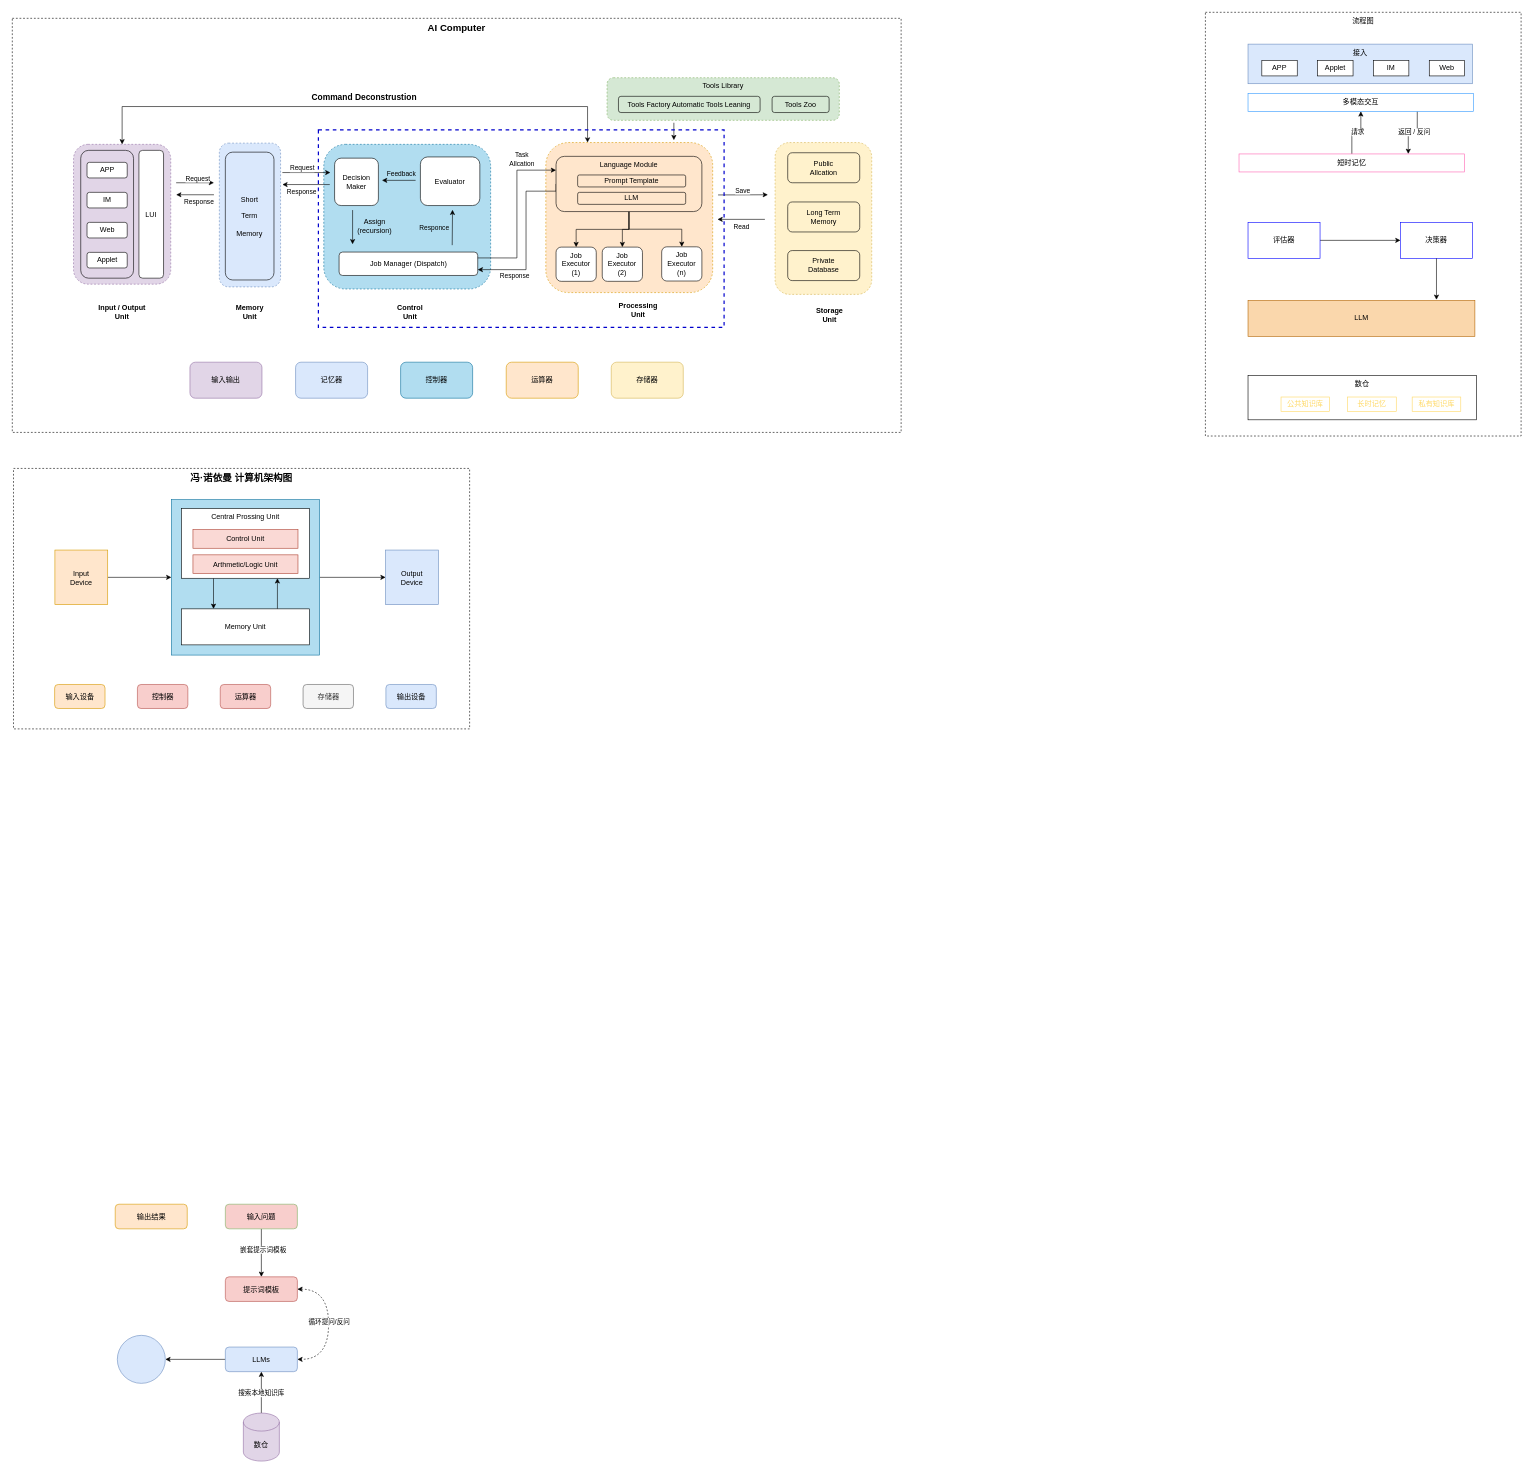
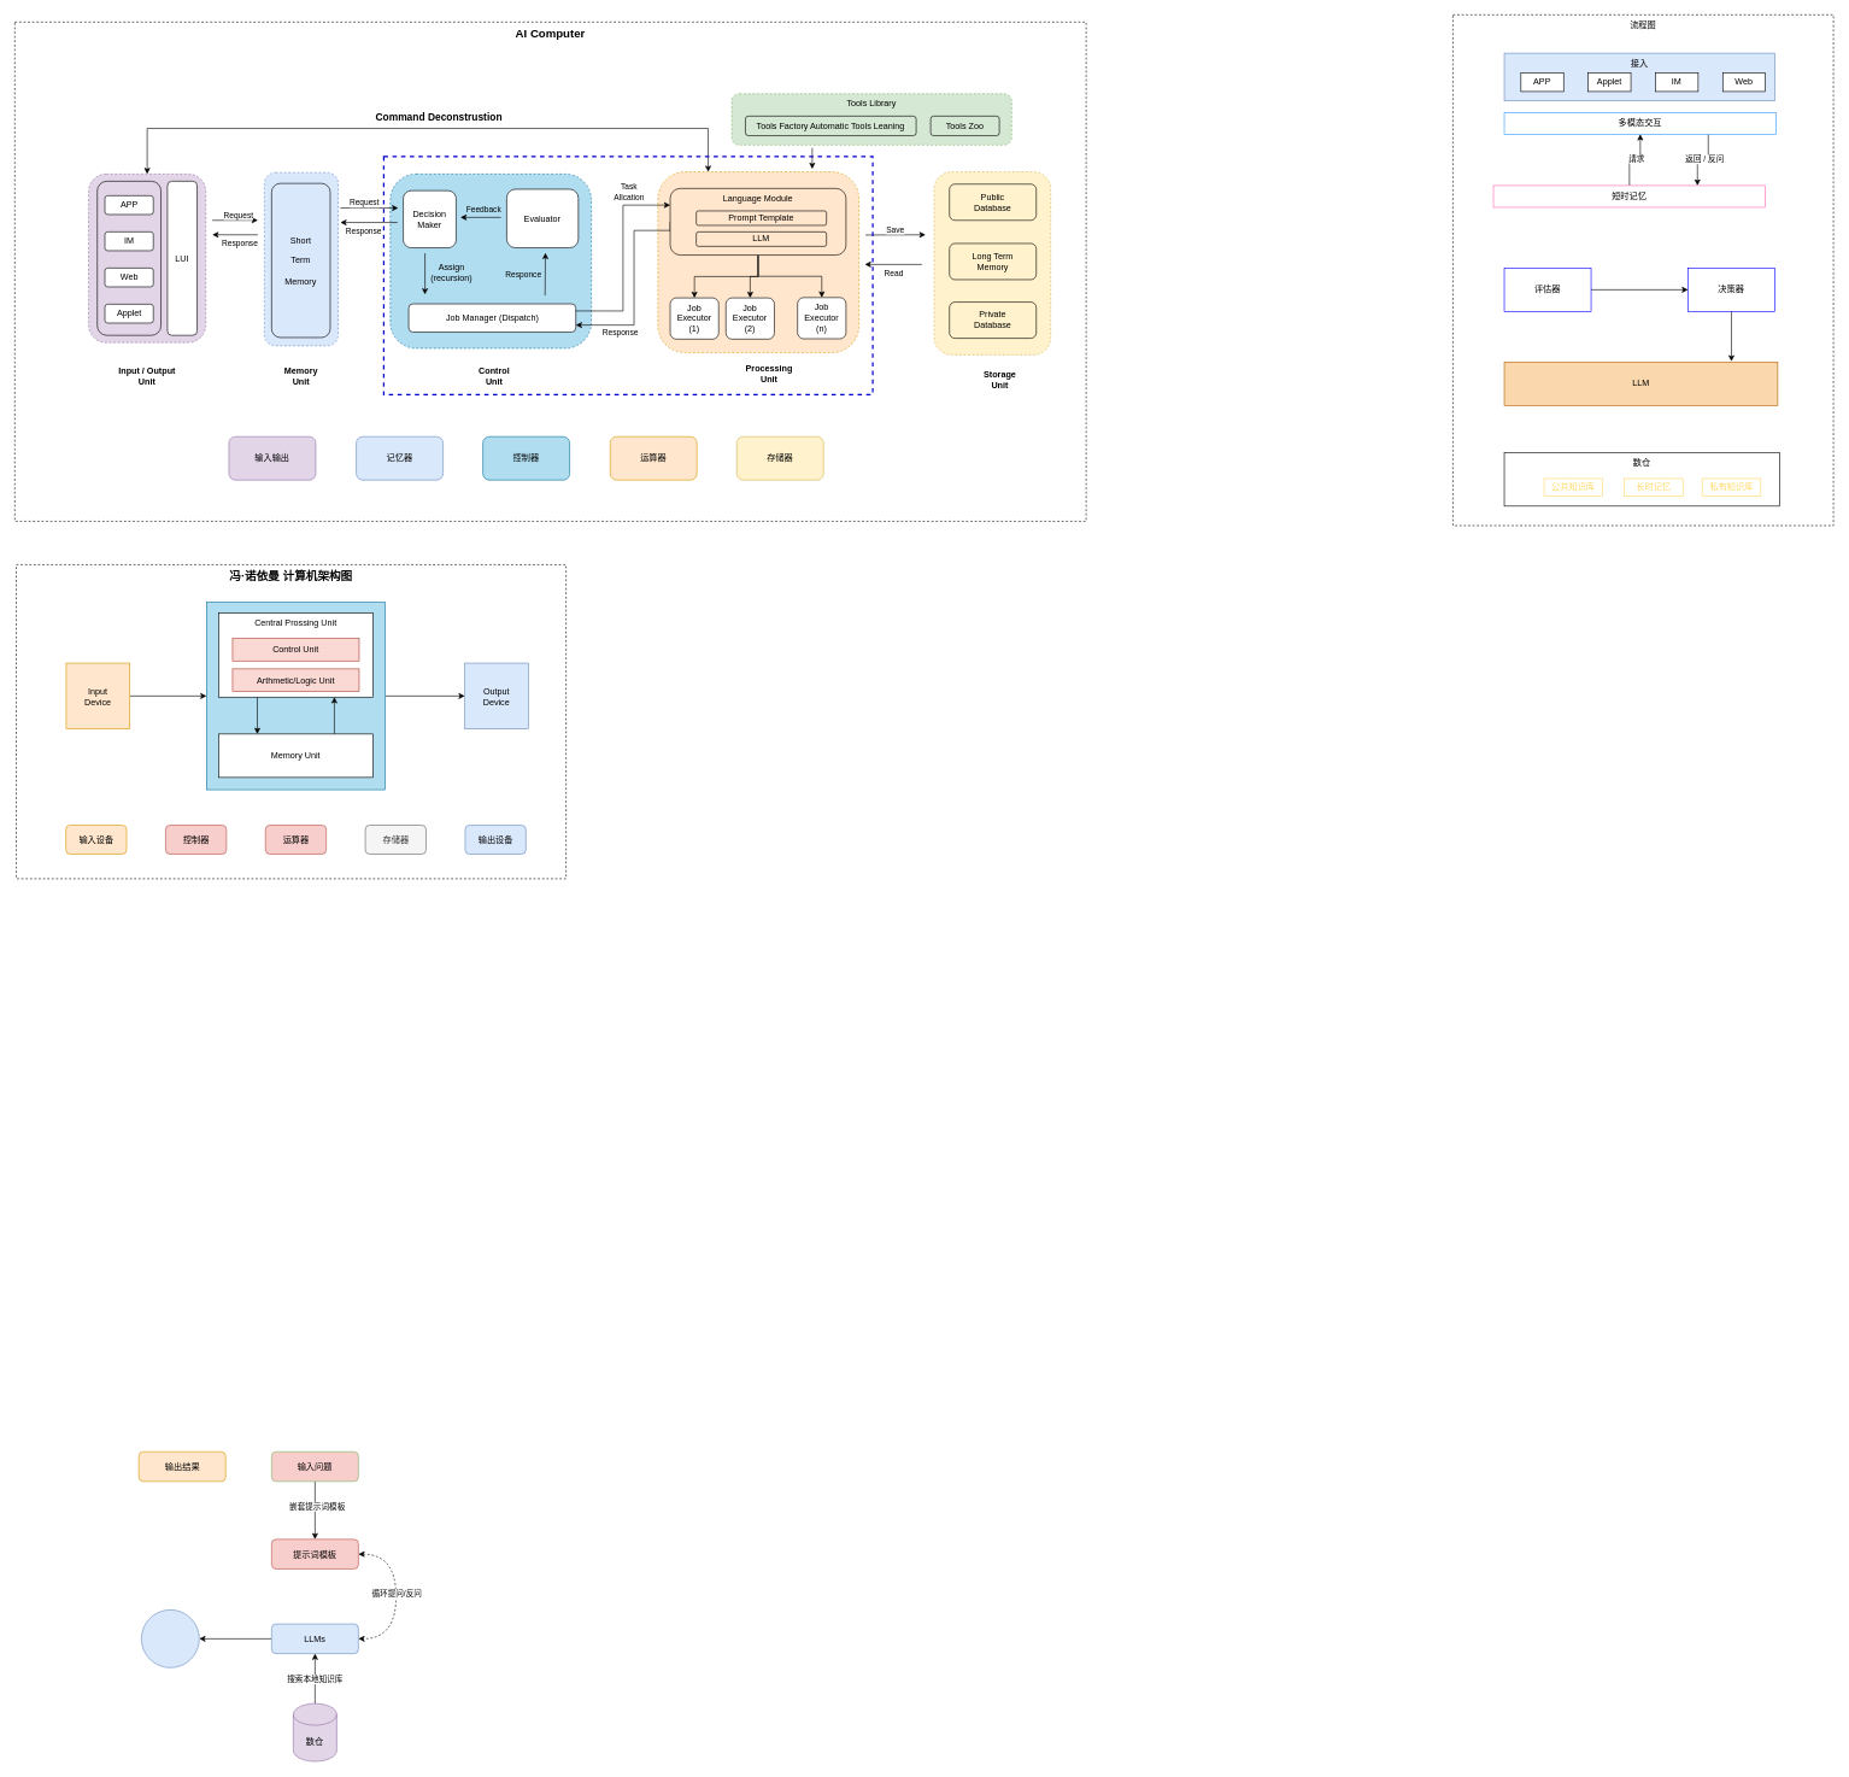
- <mxCell id="38" value="Public&lt;div&gt;Allcation&lt;/div&gt;" style="rounded=1;whiteSpace=wrap;html=1;flipV=1;flipH=1;fillColor=none;container=0;" parent="1" vertex="1"><mxGeometry x="1312" y="254" width="120" height="50" as="geometry" /></mxCell>
+ <mxCell id="38" value="Public&lt;div&gt;Database&lt;/div&gt;" style="rounded=1;whiteSpace=wrap;html=1;flipV=1;flipH=1;fillColor=none;container=0;" parent="1" vertex="1"><mxGeometry x="1312" y="254" width="120" height="50" as="geometry" /></mxCell>
